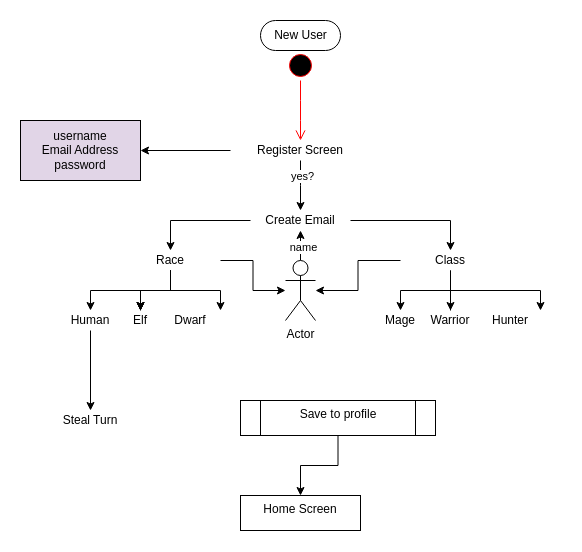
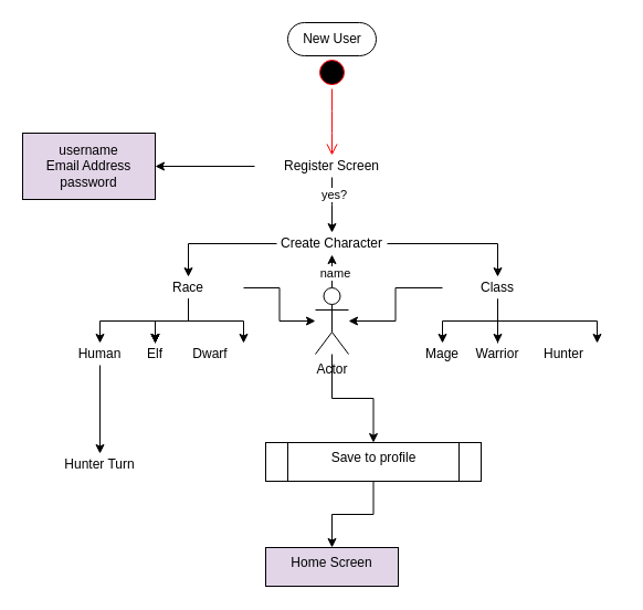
- <mxCell id="12" value="Create Email" style="text;html=1;strokeColor=none;fillColor=none;align=center;verticalAlign=middle;whiteSpace=wrap;rounded=0;" vertex="1" parent="1"><mxGeometry x="250" y="210" width="100" height="20" as="geometry" /></mxCell>
+ <mxCell id="12" value="Create Character" style="text;html=1;strokeColor=none;fillColor=none;align=center;verticalAlign=middle;whiteSpace=wrap;rounded=0;" vertex="1" parent="1"><mxGeometry x="250" y="210" width="100" height="20" as="geometry" /></mxCell>
+ <mxCell id="37" value="" style="edgeStyle=orthogonalEdgeStyle;rounded=0;orthogonalLoop=1;jettySize=auto;html=1;" edge="1" parent="1" source="38" target="41"><mxGeometry relative="1" as="geometry" /></mxCell>
- <mxCell id="39" value="Steal Turn" style="text;html=1;strokeColor=none;fillColor=none;align=center;verticalAlign=middle;whiteSpace=wrap;rounded=0;" vertex="1" parent="1"><mxGeometry x="40" y="410" width="100" height="20" as="geometry" /></mxCell>
+ <mxCell id="39" value="Hunter Turn" style="text;html=1;strokeColor=none;fillColor=none;align=center;verticalAlign=middle;whiteSpace=wrap;rounded=0;" vertex="1" parent="1"><mxGeometry x="40" y="410" width="100" height="20" as="geometry" /></mxCell>
- <mxCell id="42" value="Home Screen" style="whiteSpace=wrap;html=1;verticalAlign=top;" vertex="1" parent="1"><mxGeometry x="240" y="495" width="120" height="35" as="geometry" /></mxCell>
+ <mxCell id="42" value="Home Screen" style="whiteSpace=wrap;html=1;verticalAlign=top;fillColor=#e1d5e7;" vertex="1" parent="1"><mxGeometry x="240" y="495" width="120" height="35" as="geometry" /></mxCell>
